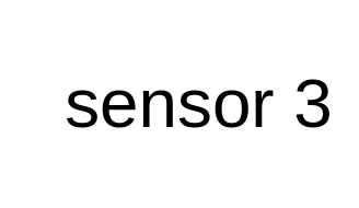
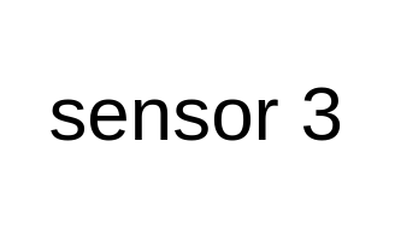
- <mxCell id="2" value="&lt;font style=&quot;font-size: 51px&quot;&gt;sensor 3&lt;/font&gt;" style="text;html=1;strokeColor=none;fillColor=none;align=center;verticalAlign=middle;whiteSpace=wrap;rounded=0;" vertex="1" parent="1"><mxGeometry x="35" y="20" width="220" height="110" as="geometry" /></mxCell>
+ <mxCell id="2" value="&lt;font style=&quot;font-size: 51px&quot;&gt;sensor 3&lt;/font&gt;" style="text;html=1;strokeColor=none;fillColor=none;align=center;verticalAlign=middle;whiteSpace=wrap;rounded=0;" vertex="1" parent="1"><mxGeometry x="20" y="20" width="220" height="110" as="geometry" /></mxCell>
